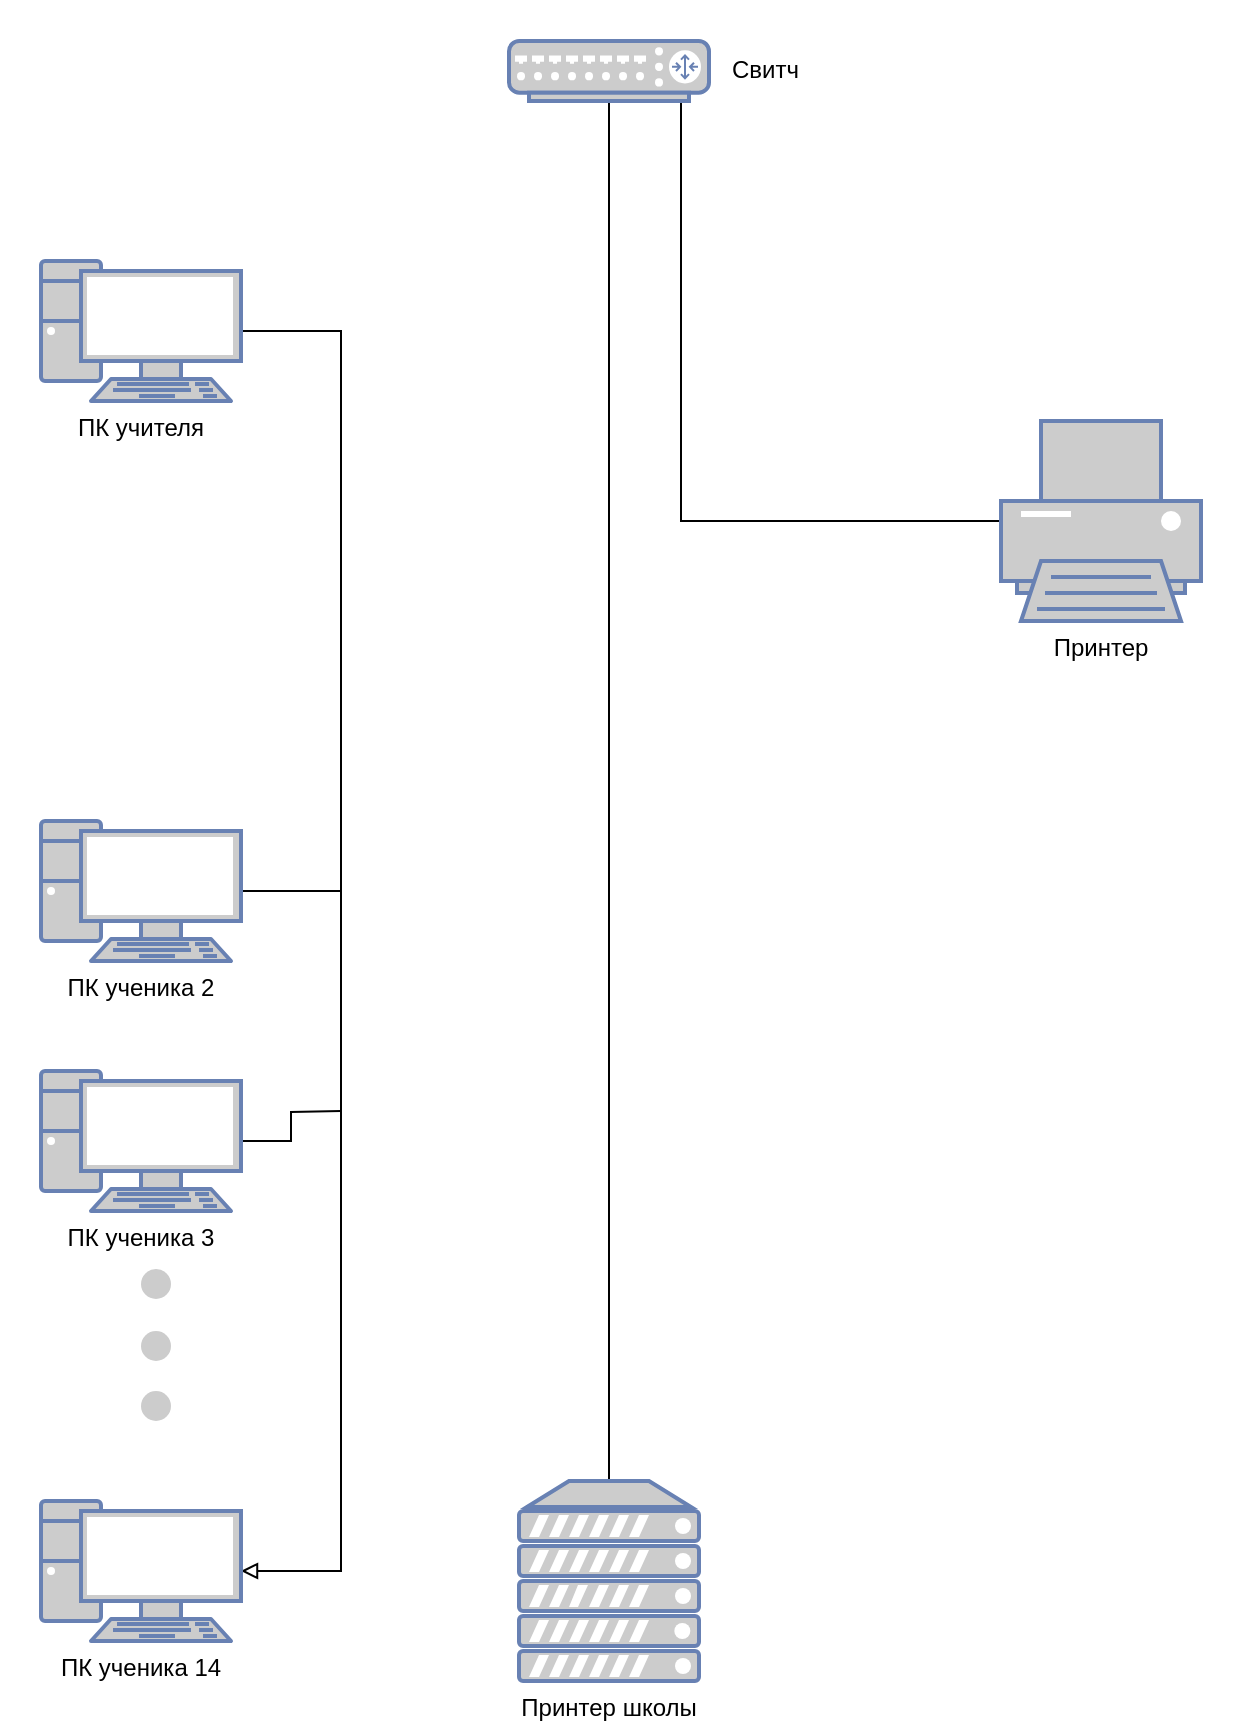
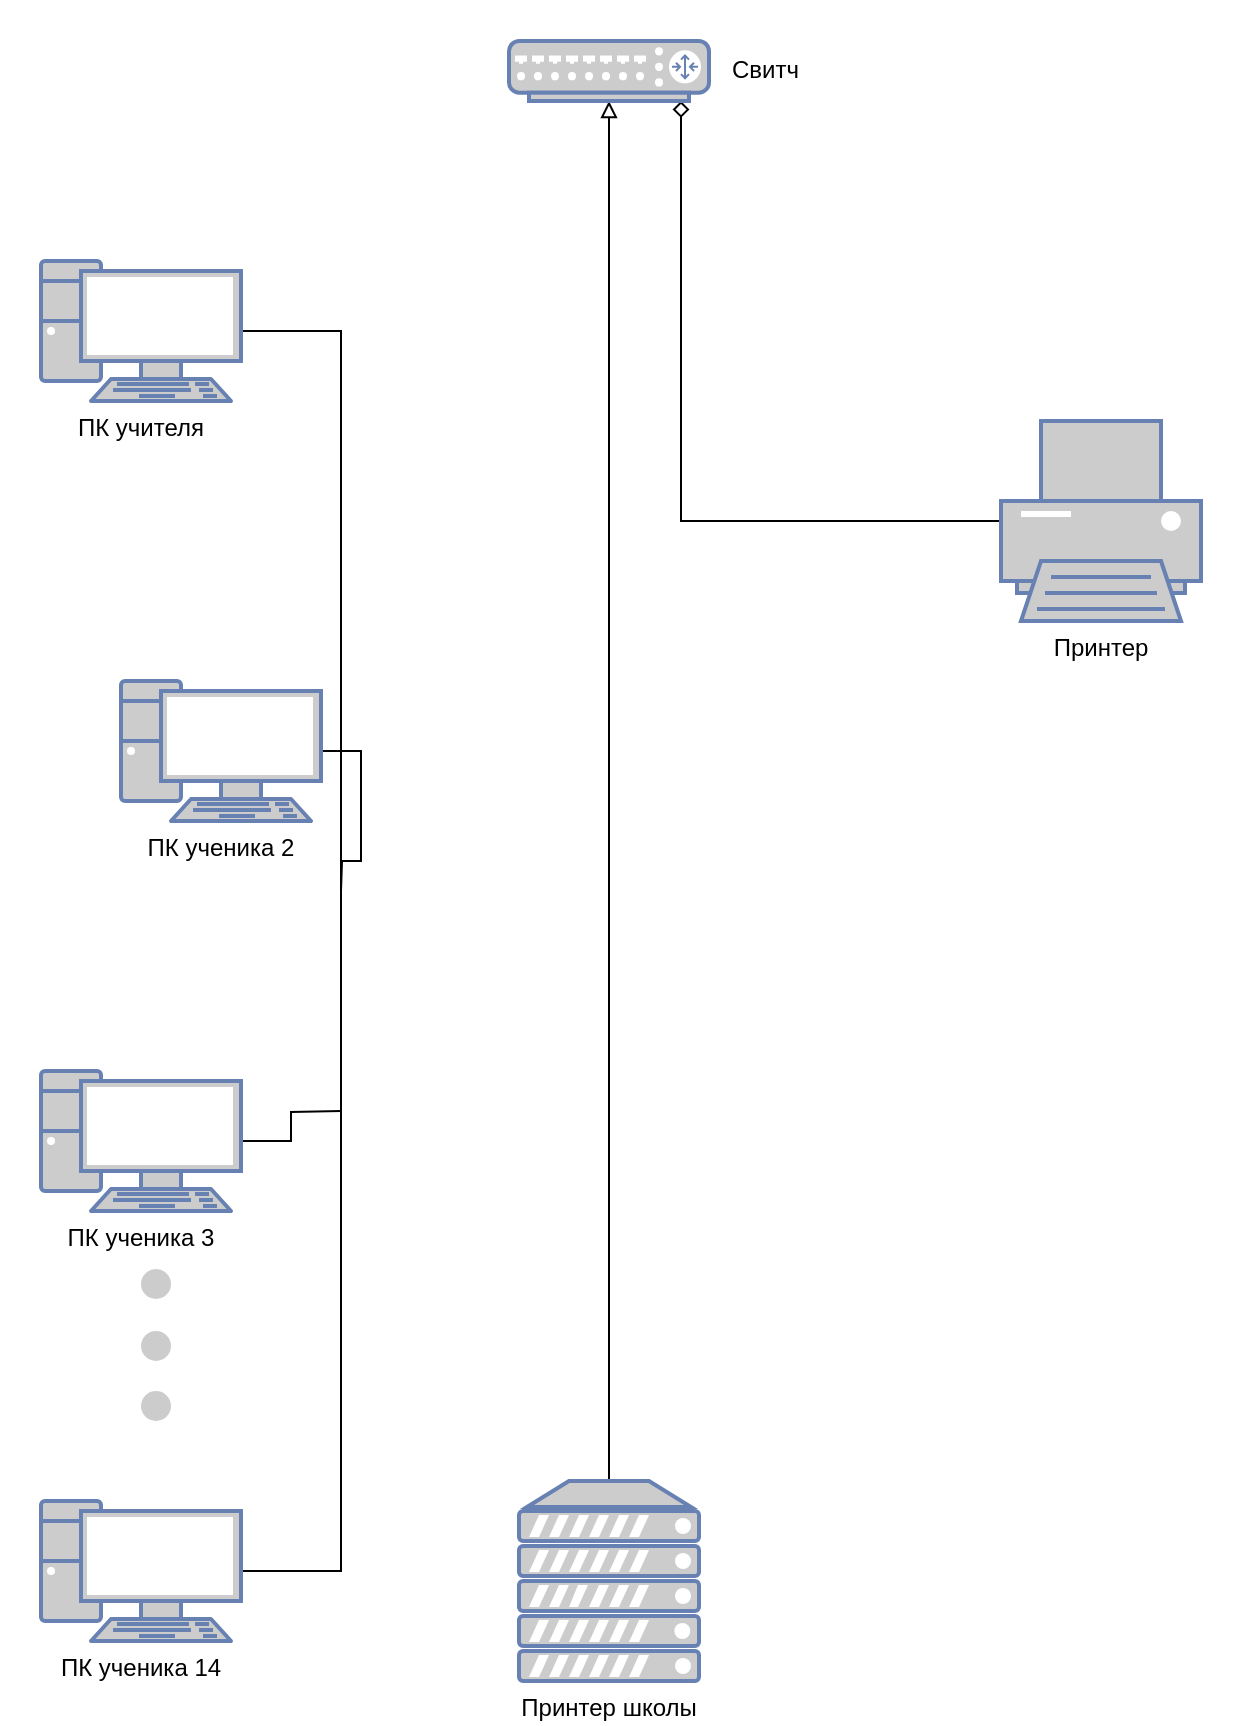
- <mxCell id="2" style="edgeStyle=orthogonalEdgeStyle;rounded=0;orthogonalLoop=1;jettySize=auto;html=1;endArrow=none;endFill=0;strokeColor=#000000;" edge="1" parent="1" source="3" target="6"><mxGeometry relative="1" as="geometry"><Array as="points"><mxPoint x="340" y="260" /></Array></mxGeometry></mxCell>
+ <mxCell id="2" style="edgeStyle=orthogonalEdgeStyle;rounded=0;orthogonalLoop=1;jettySize=auto;html=1;endArrow=diamond;endFill=0;strokeColor=#000000;" edge="1" parent="1" source="3" target="6"><mxGeometry relative="1" as="geometry"><Array as="points"><mxPoint x="340" y="260" /></Array></mxGeometry></mxCell>
- <mxCell id="4" style="edgeStyle=orthogonalEdgeStyle;rounded=0;orthogonalLoop=1;jettySize=auto;html=1;endArrow=none;endFill=0;strokeColor=#000000;" edge="1" parent="1" source="5" target="6"><mxGeometry relative="1" as="geometry" /></mxCell>
+ <mxCell id="4" style="edgeStyle=orthogonalEdgeStyle;rounded=0;orthogonalLoop=1;jettySize=auto;html=1;endArrow=block;endFill=0;strokeColor=#000000;" edge="1" parent="1" source="5" target="6"><mxGeometry relative="1" as="geometry" /></mxCell>
- <mxCell id="8" value="ПК ученика 2" style="verticalAlign=top;verticalLabelPosition=bottom;labelPosition=center;align=center;html=1;outlineConnect=0;fillColor=#CCCCCC;strokeColor=#6881B3;gradientColor=none;gradientDirection=north;strokeWidth=2;shape=mxgraph.networks.pc;" vertex="1" parent="1"><mxGeometry x="20" y="410" width="100" height="70" as="geometry" /></mxCell>
+ <mxCell id="8" value="ПК ученика 2" style="verticalAlign=top;verticalLabelPosition=bottom;labelPosition=center;align=center;html=1;outlineConnect=0;fillColor=#CCCCCC;strokeColor=#6881B3;gradientColor=none;gradientDirection=north;strokeWidth=2;shape=mxgraph.networks.pc;" vertex="1" parent="1"><mxGeometry x="60" y="340" width="100" height="70" as="geometry" /></mxCell>
- <mxCell id="11" style="edgeStyle=orthogonalEdgeStyle;rounded=0;orthogonalLoop=1;jettySize=auto;html=1;endArrow=block;endFill=0;entryX=1;entryY=0.5;entryDx=0;entryDy=0;entryPerimeter=0;" edge="1" parent="1" source="12" target="13"><mxGeometry relative="1" as="geometry"><mxPoint x="170" y="370" as="targetPoint" /><Array as="points"><mxPoint x="170" y="165" /><mxPoint x="170" y="785" /></Array></mxGeometry></mxCell>
+ <mxCell id="11" style="edgeStyle=orthogonalEdgeStyle;rounded=0;orthogonalLoop=1;jettySize=auto;html=1;endArrow=none;endFill=0;entryX=1;entryY=0.5;entryDx=0;entryDy=0;entryPerimeter=0;" edge="1" parent="1" source="12" target="13"><mxGeometry relative="1" as="geometry"><mxPoint x="170" y="370" as="targetPoint" /><Array as="points"><mxPoint x="170" y="165" /><mxPoint x="170" y="785" /></Array></mxGeometry></mxCell>
